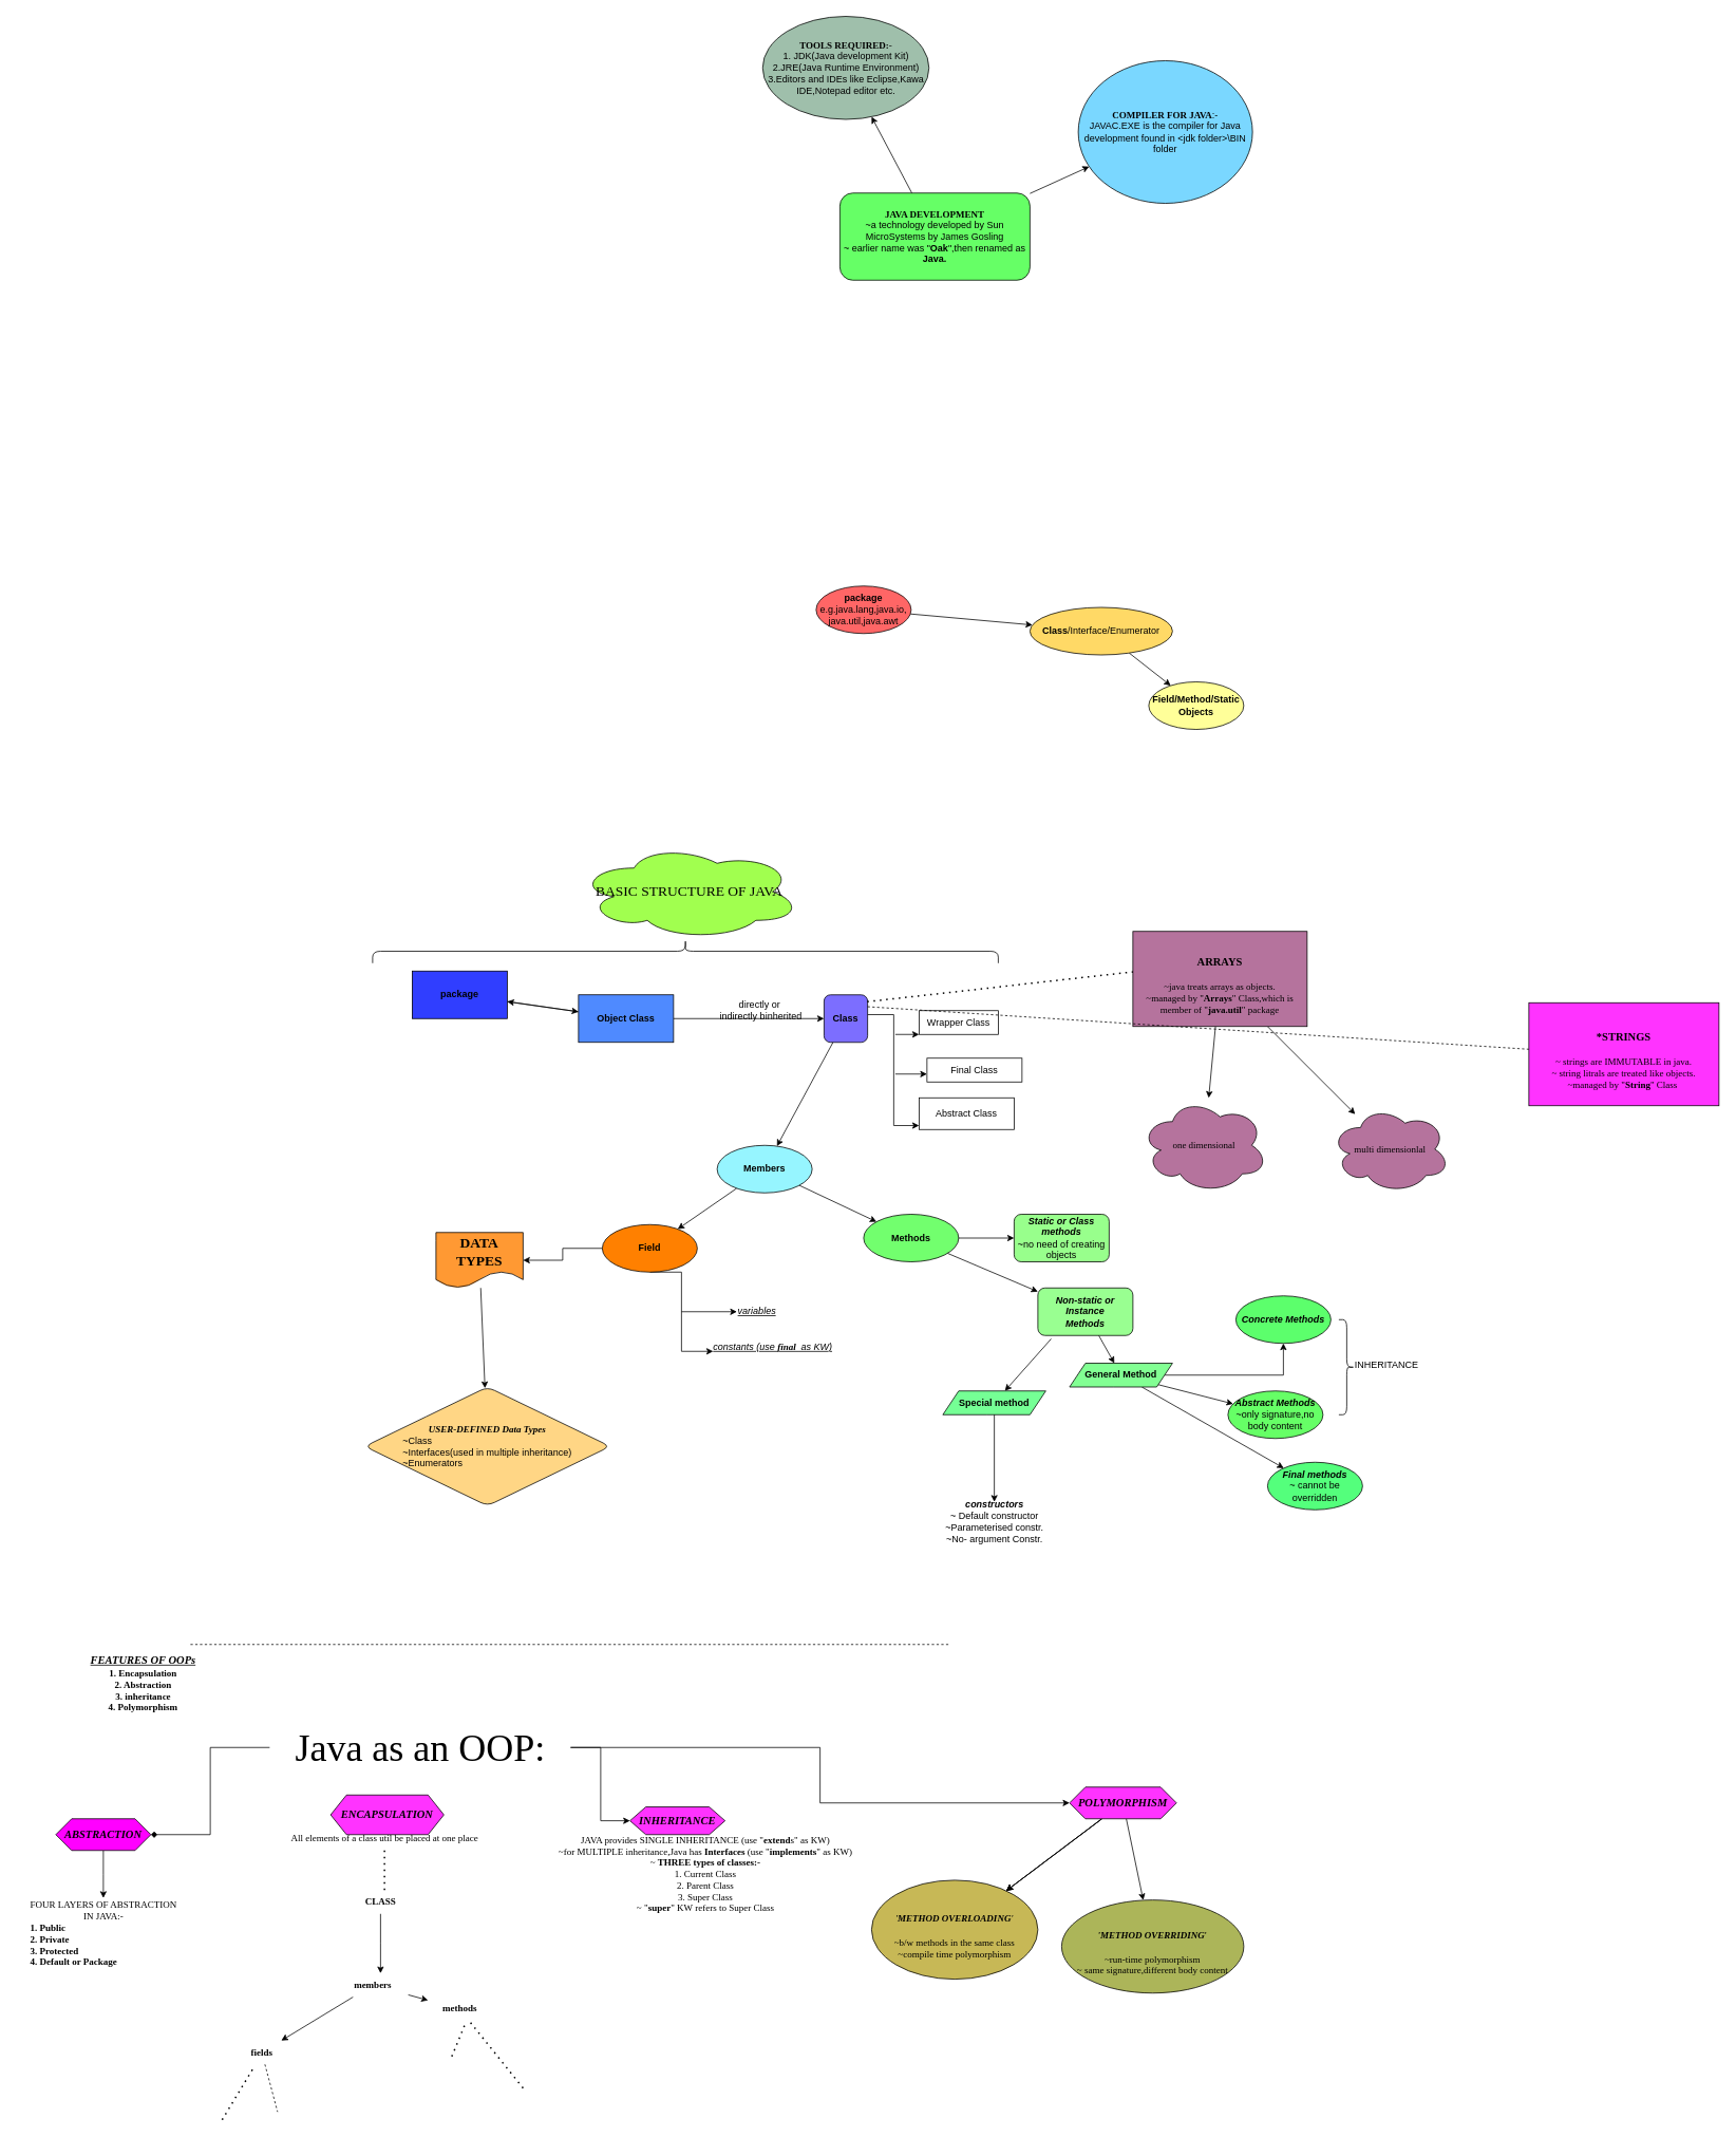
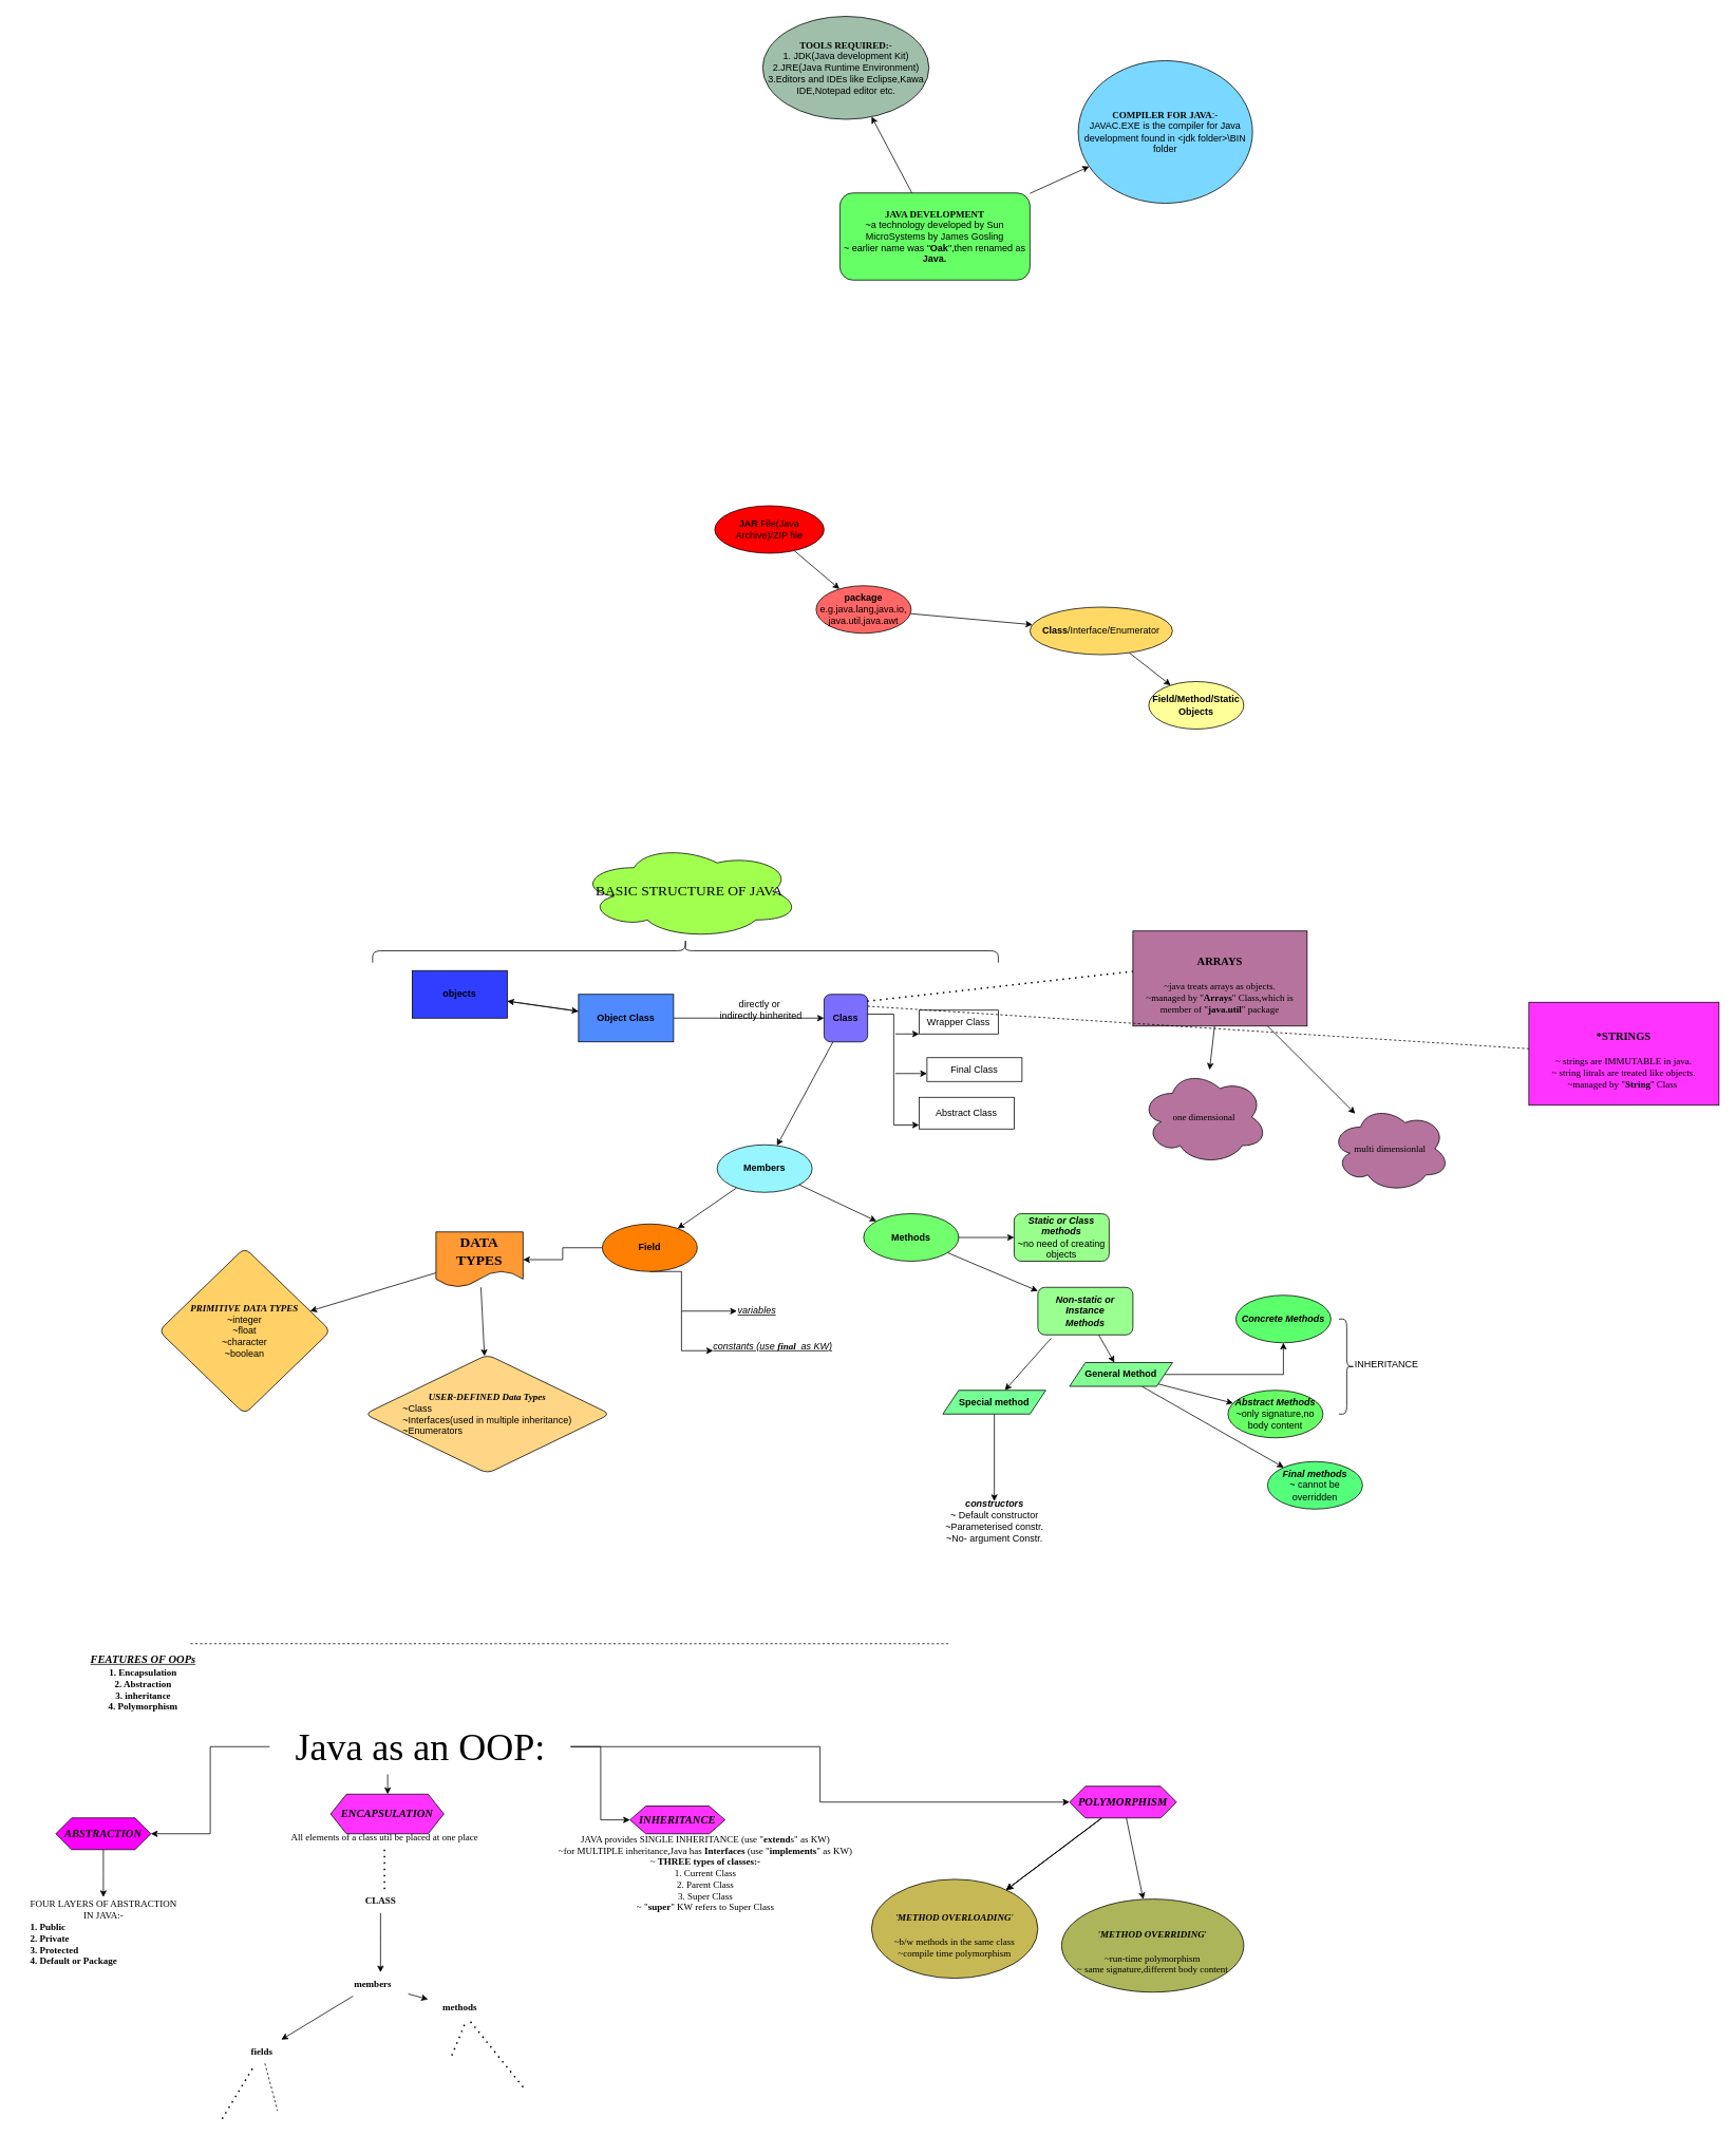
+ <mxCell id="8" value="&lt;b&gt;JAR &lt;/b&gt;File(Java Archive)/ZIP file" style="ellipse;whiteSpace=wrap;html=1;fillColor=#FF0000;strokeColor=#000000;" parent="1" vertex="1"><mxGeometry x="902" y="638" width="138" height="60" as="geometry" /></mxCell>
+ <mxCell id="7" value="" style="edgeStyle=none;rounded=0;orthogonalLoop=1;jettySize=auto;html=1;" parent="1" source="8" target="10" edge="1"><mxGeometry relative="1" as="geometry" /></mxCell>
- <mxCell id="16" value="&lt;b&gt;package&lt;/b&gt;" style="whiteSpace=wrap;html=1;strokeColor=#000000;fillColor=#303EFF;" parent="1" vertex="1"><mxGeometry x="520" y="1225" width="120" height="60" as="geometry" /></mxCell>
+ <mxCell id="16" value="&lt;b&gt;objects&lt;/b&gt;" style="whiteSpace=wrap;html=1;strokeColor=#000000;fillColor=#303EFF;" parent="1" vertex="1"><mxGeometry x="520" y="1225" width="120" height="60" as="geometry" /></mxCell>
- <mxCell id="100" value="one dimensional" style="ellipse;shape=cloud;whiteSpace=wrap;html=1;fontFamily=Verdana;fillColor=#B5739D;strokeColor=#000000;" parent="1" vertex="1"><mxGeometry x="1440" y="1385" width="160" height="120" as="geometry" /></mxCell>
+ <mxCell id="100" value="one dimensional" style="ellipse;shape=cloud;whiteSpace=wrap;html=1;fontFamily=Verdana;fillColor=#B5739D;strokeColor=#000000;" parent="1" vertex="1"><mxGeometry x="1440" y="1350" width="160" height="120" as="geometry" /></mxCell>
+ <mxCell id="58" value="" style="edgeStyle=none;rounded=0;orthogonalLoop=1;jettySize=auto;html=1;" parent="1" source="60" target="61" edge="1"><mxGeometry relative="1" as="geometry" /></mxCell>
+ <mxCell id="61" value="&lt;font face=&quot;Verdana&quot;&gt;&lt;b&gt;&lt;i&gt;PRIMITIVE DATA TYPES&lt;/i&gt;&lt;/b&gt;&lt;/font&gt;&lt;br&gt;~integer&lt;br&gt;~float&lt;br&gt;~character&lt;br&gt;~boolean" style="rhombus;whiteSpace=wrap;html=1;fillColor=#FFD166;strokeColor=#000000;rounded=1;" parent="1" vertex="1"><mxGeometry x="200" y="1575" width="217" height="210" as="geometry" /></mxCell>
- <mxCell id="62" value="&lt;font face=&quot;Verdana&quot;&gt;&lt;b&gt;&lt;i&gt;USER-DEFINED Data Types&lt;br&gt;&lt;/i&gt;&lt;/b&gt;&lt;/font&gt;&lt;div style=&quot;text-align: justify;&quot;&gt;&lt;span style=&quot;background-color: initial;&quot;&gt;~Class&lt;/span&gt;&lt;/div&gt;&lt;div style=&quot;text-align: justify;&quot;&gt;&lt;span style=&quot;background-color: initial;&quot;&gt;~Interfaces(used in multiple inheritance)&lt;/span&gt;&lt;/div&gt;&lt;div style=&quot;text-align: justify;&quot;&gt;&lt;span style=&quot;background-color: initial;&quot;&gt;~Enumerators&lt;/span&gt;&lt;/div&gt;" style="rhombus;whiteSpace=wrap;html=1;fillColor=#FFD685;strokeColor=#000000;rounded=1;" parent="1" vertex="1"><mxGeometry x="460" y="1750" width="310" height="150" as="geometry" /></mxCell>
+ <mxCell id="62" value="&lt;font face=&quot;Verdana&quot;&gt;&lt;b&gt;&lt;i&gt;USER-DEFINED Data Types&lt;br&gt;&lt;/i&gt;&lt;/b&gt;&lt;/font&gt;&lt;div style=&quot;text-align: justify;&quot;&gt;&lt;span style=&quot;background-color: initial;&quot;&gt;~Class&lt;/span&gt;&lt;/div&gt;&lt;div style=&quot;text-align: justify;&quot;&gt;&lt;span style=&quot;background-color: initial;&quot;&gt;~Interfaces(used in multiple inheritance)&lt;/span&gt;&lt;/div&gt;&lt;div style=&quot;text-align: justify;&quot;&gt;&lt;span style=&quot;background-color: initial;&quot;&gt;~Enumerators&lt;/span&gt;&lt;/div&gt;" style="rhombus;whiteSpace=wrap;html=1;fillColor=#FFD685;strokeColor=#000000;rounded=1;" parent="1" vertex="1"><mxGeometry x="460" y="1710" width="310" height="150" as="geometry" /></mxCell>
+ <mxCell id="66" value="" style="edgeStyle=elbowEdgeStyle;rounded=0;orthogonalLoop=1;jettySize=auto;html=1;fontFamily=Verdana;fontSize=12;" parent="1" source="69" target="73" edge="1"><mxGeometry relative="1" as="geometry" /></mxCell>
- <mxCell id="65" value="" style="edgeStyle=elbowEdgeStyle;rounded=0;orthogonalLoop=1;jettySize=auto;html=1;fontFamily=Verdana;fontSize=12;endArrow=diamond;" parent="1" source="69" target="71" edge="1"><mxGeometry relative="1" as="geometry" /></mxCell>
+ <mxCell id="65" value="" style="edgeStyle=elbowEdgeStyle;rounded=0;orthogonalLoop=1;jettySize=auto;html=1;fontFamily=Verdana;fontSize=12;" parent="1" source="69" target="71" edge="1"><mxGeometry relative="1" as="geometry" /></mxCell>
